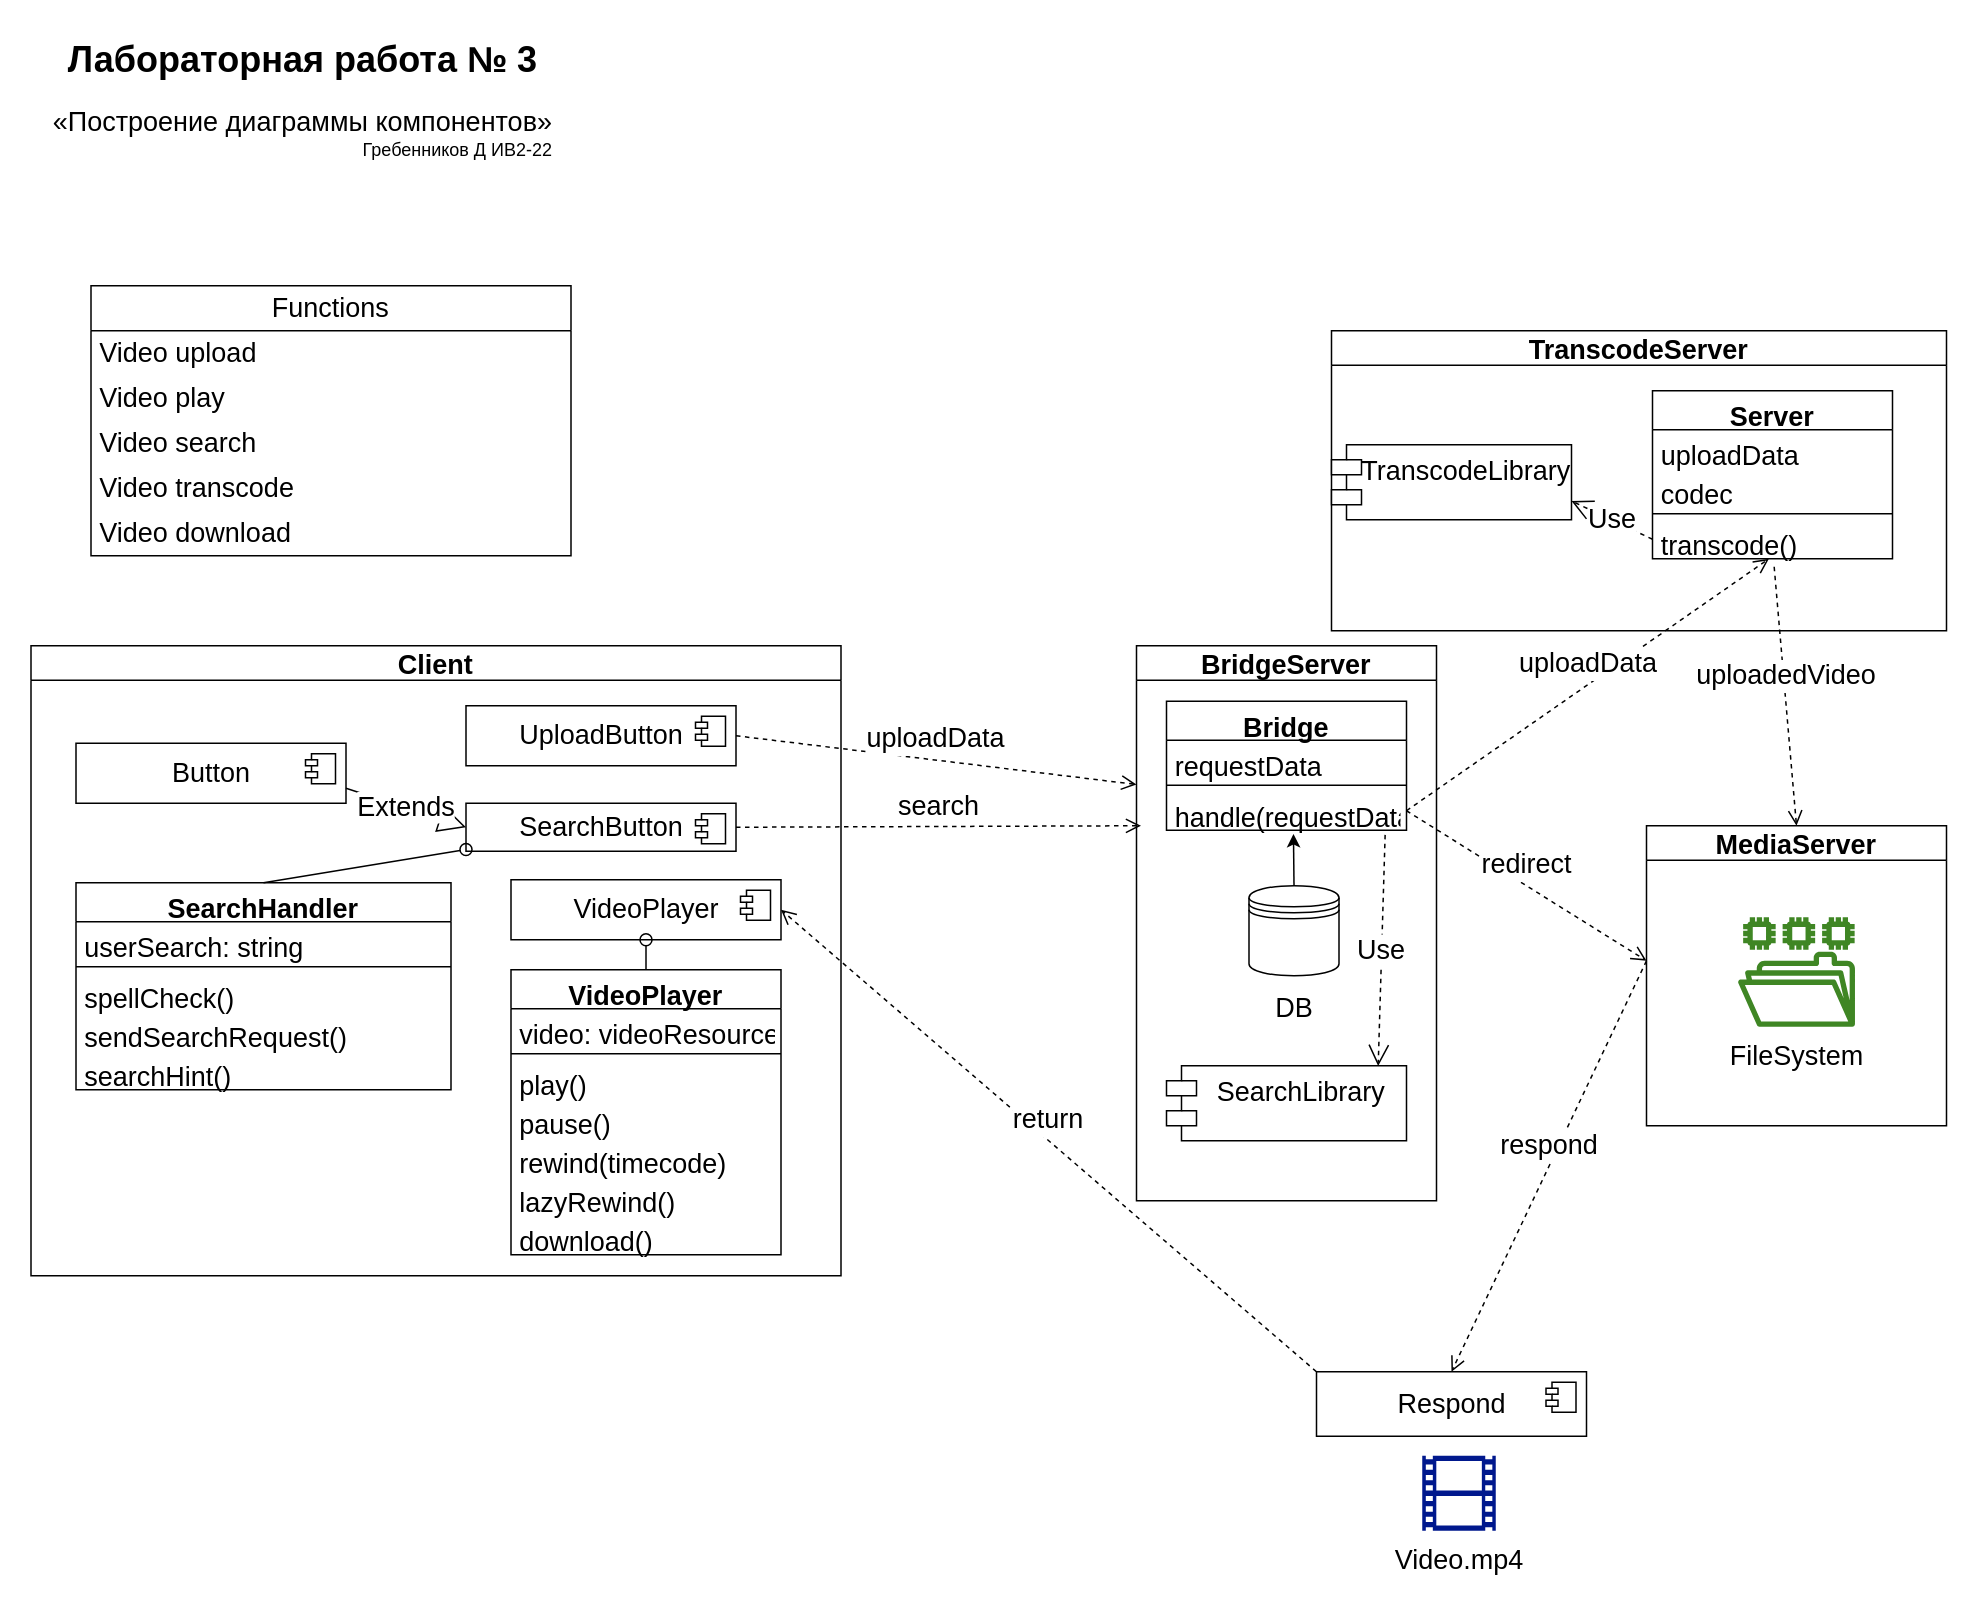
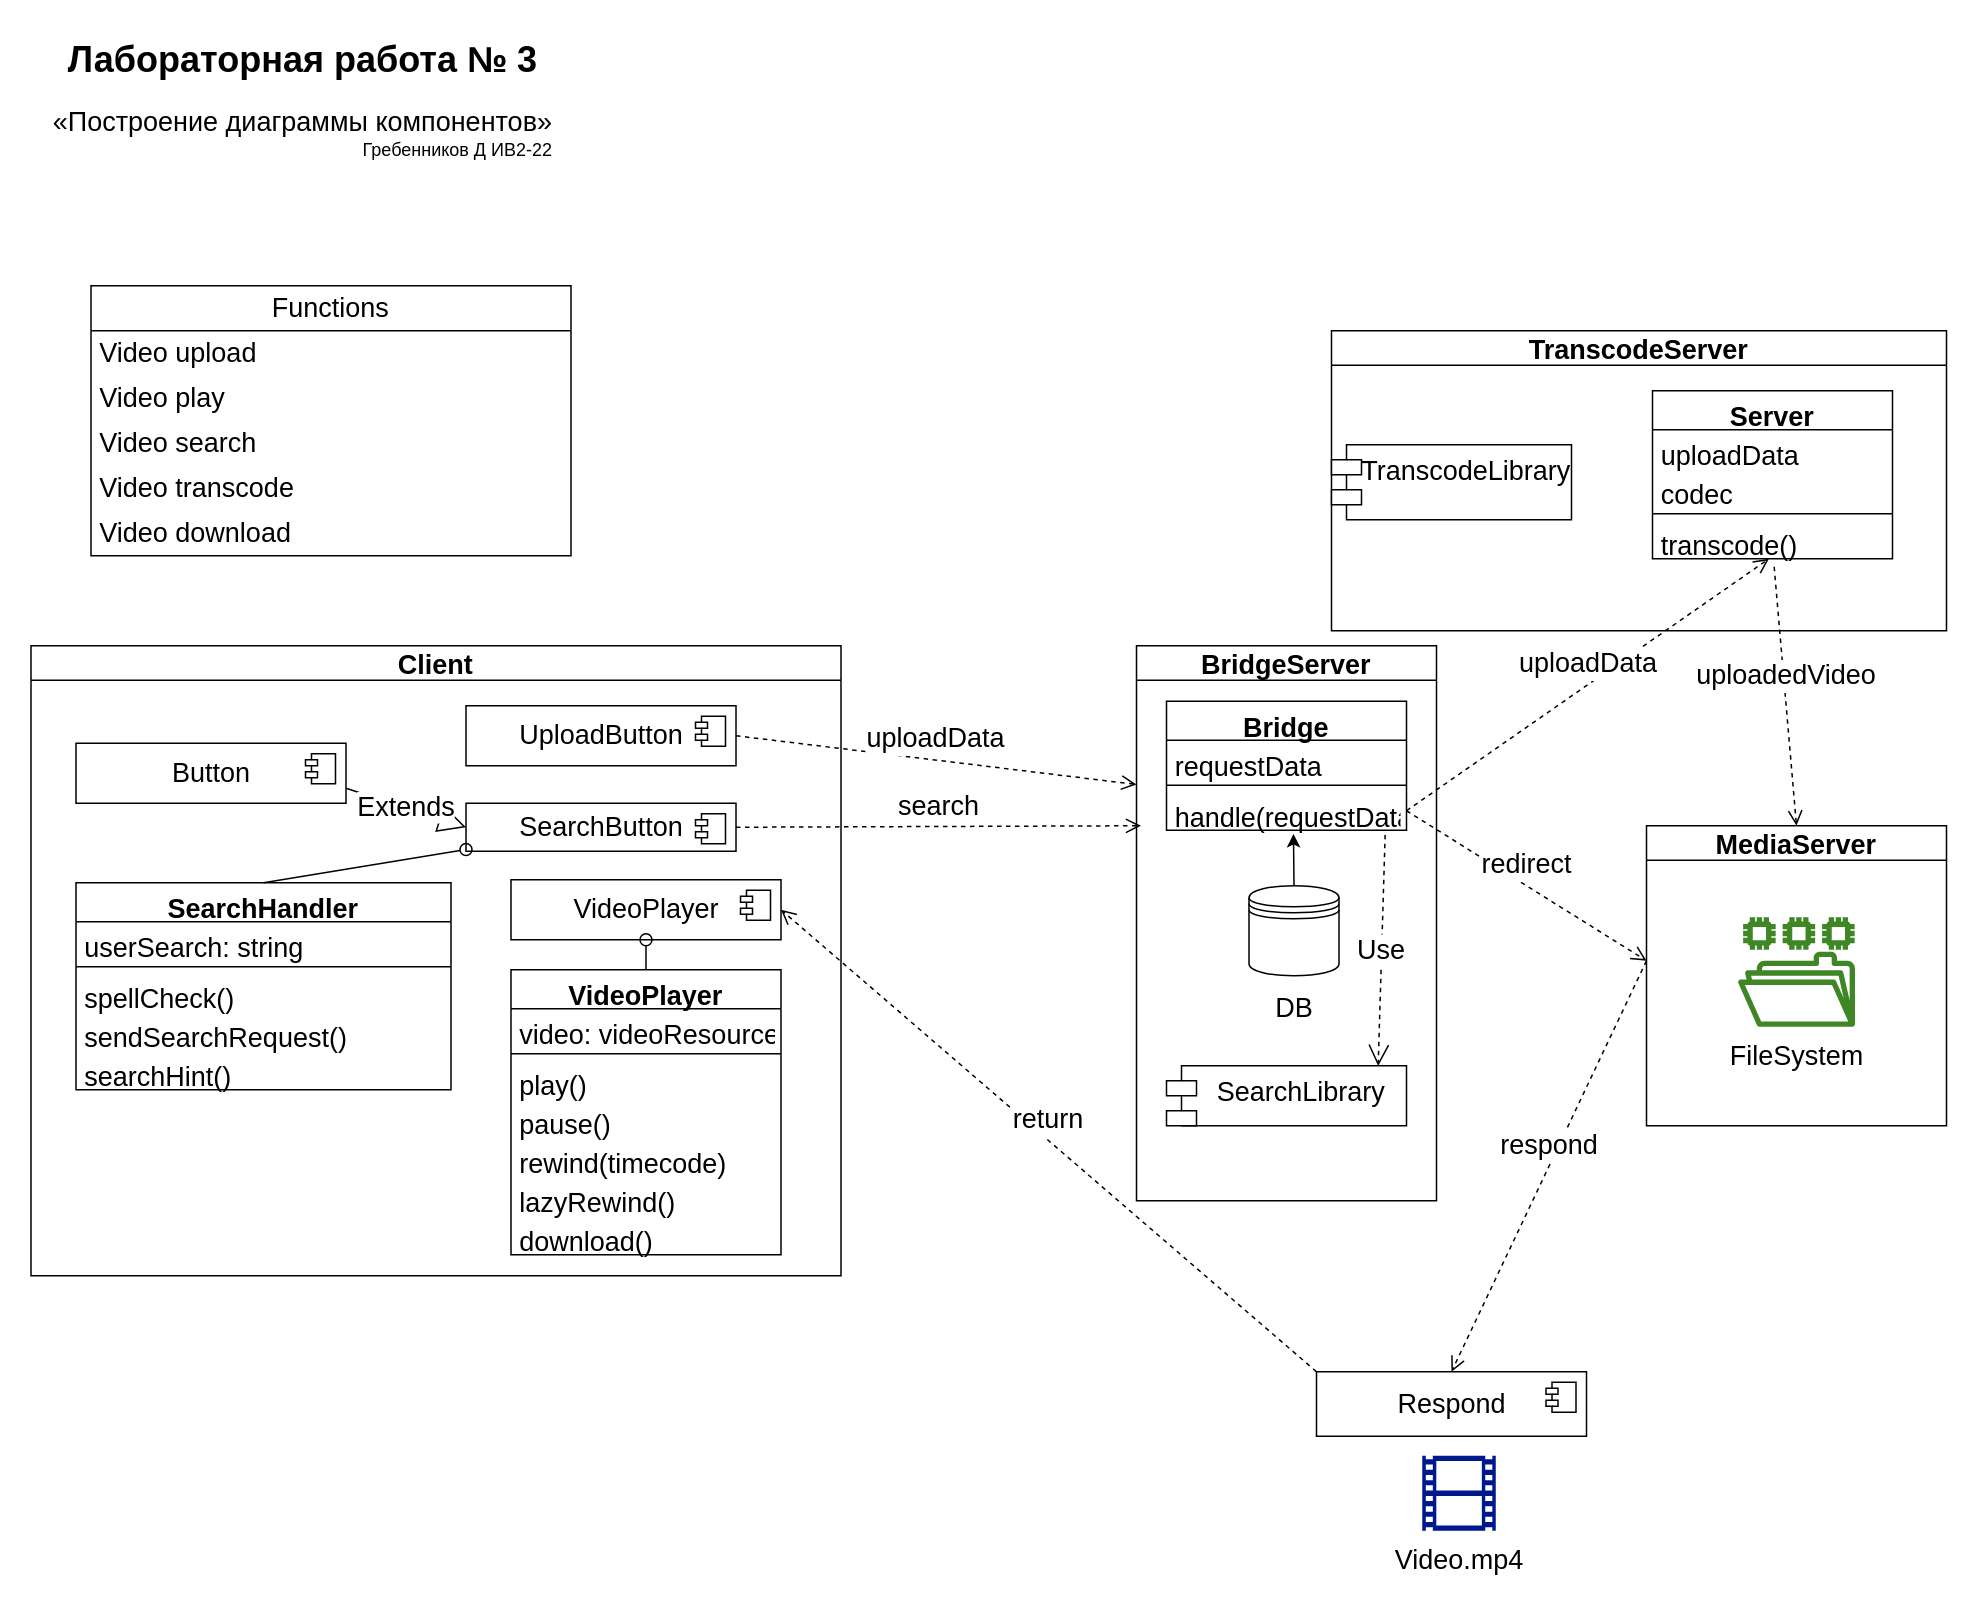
- <mxCell id="47" value="Use" style="endArrow=open;endSize=12;dashed=1;html=1;rounded=0;fontSize=18;exitX=0;exitY=0.5;exitDx=0;exitDy=0;entryX=1;entryY=0.75;entryDx=0;entryDy=0;" parent="40" source="45" target="46" edge="1"><mxGeometry width="160" relative="1" as="geometry"><mxPoint x="194.64" y="99.998" as="sourcePoint" /><mxPoint x="160" y="150" as="targetPoint" /></mxGeometry></mxCell>
- <mxCell id="57" value="SearchLibrary" style="shape=module;align=left;spacingLeft=20;align=center;verticalAlign=top;fontSize=18;" parent="48" vertex="1"><mxGeometry x="20" y="280" width="160" height="50" as="geometry" /></mxCell>
+ <mxCell id="57" value="SearchLibrary" style="shape=module;align=left;spacingLeft=20;align=center;verticalAlign=top;fontSize=18;" parent="48" vertex="1"><mxGeometry x="20" y="280" width="160" height="40" as="geometry" /></mxCell>
